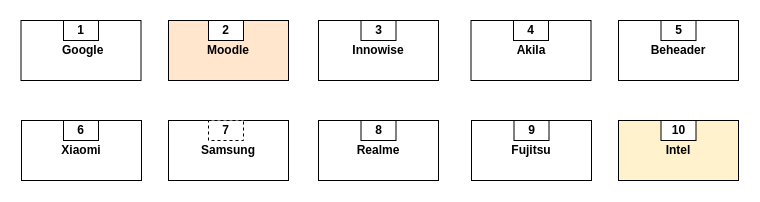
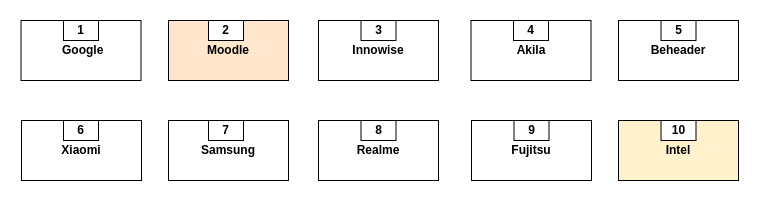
- <mxCell id="15" value="&lt;b&gt;7&lt;/b&gt;" style="rounded=0;whiteSpace=wrap;html=1;dashed=1;" parent="1" vertex="1"><mxGeometry x="208" y="120" width="35" height="20" as="geometry" /></mxCell>
+ <mxCell id="15" value="&lt;b&gt;7&lt;/b&gt;" style="rounded=0;whiteSpace=wrap;html=1;" parent="1" vertex="1"><mxGeometry x="208" y="120" width="35" height="20" as="geometry" /></mxCell>
